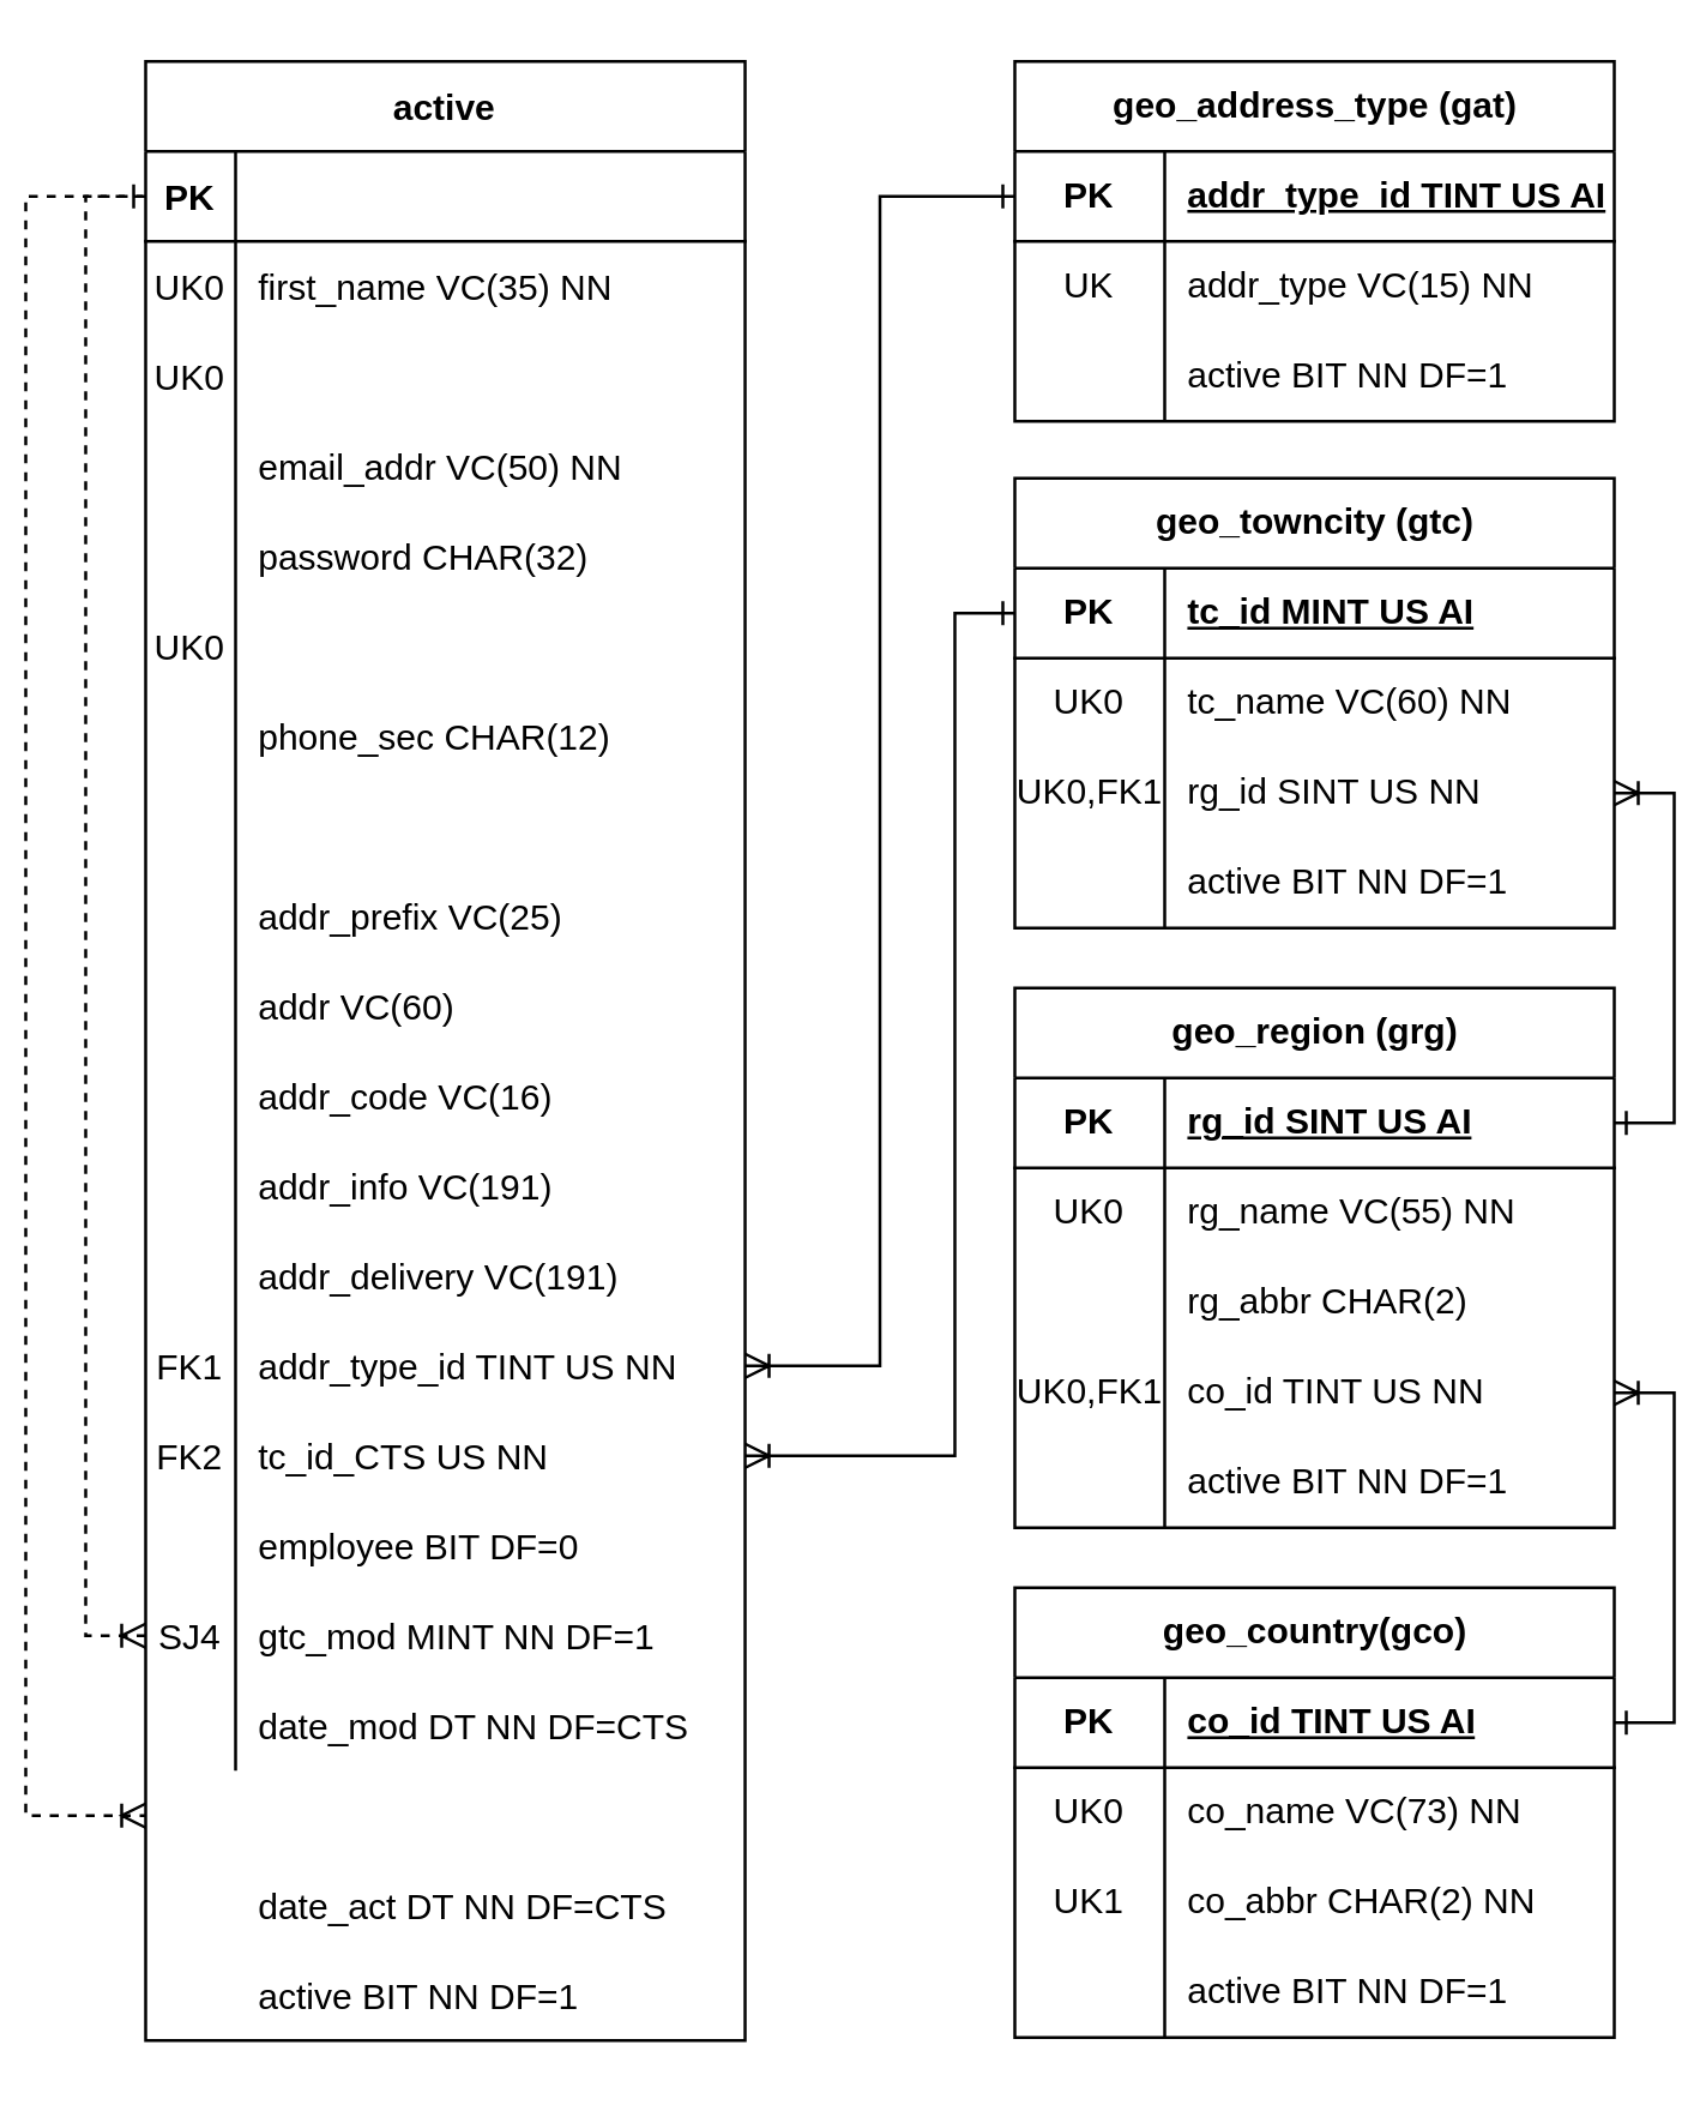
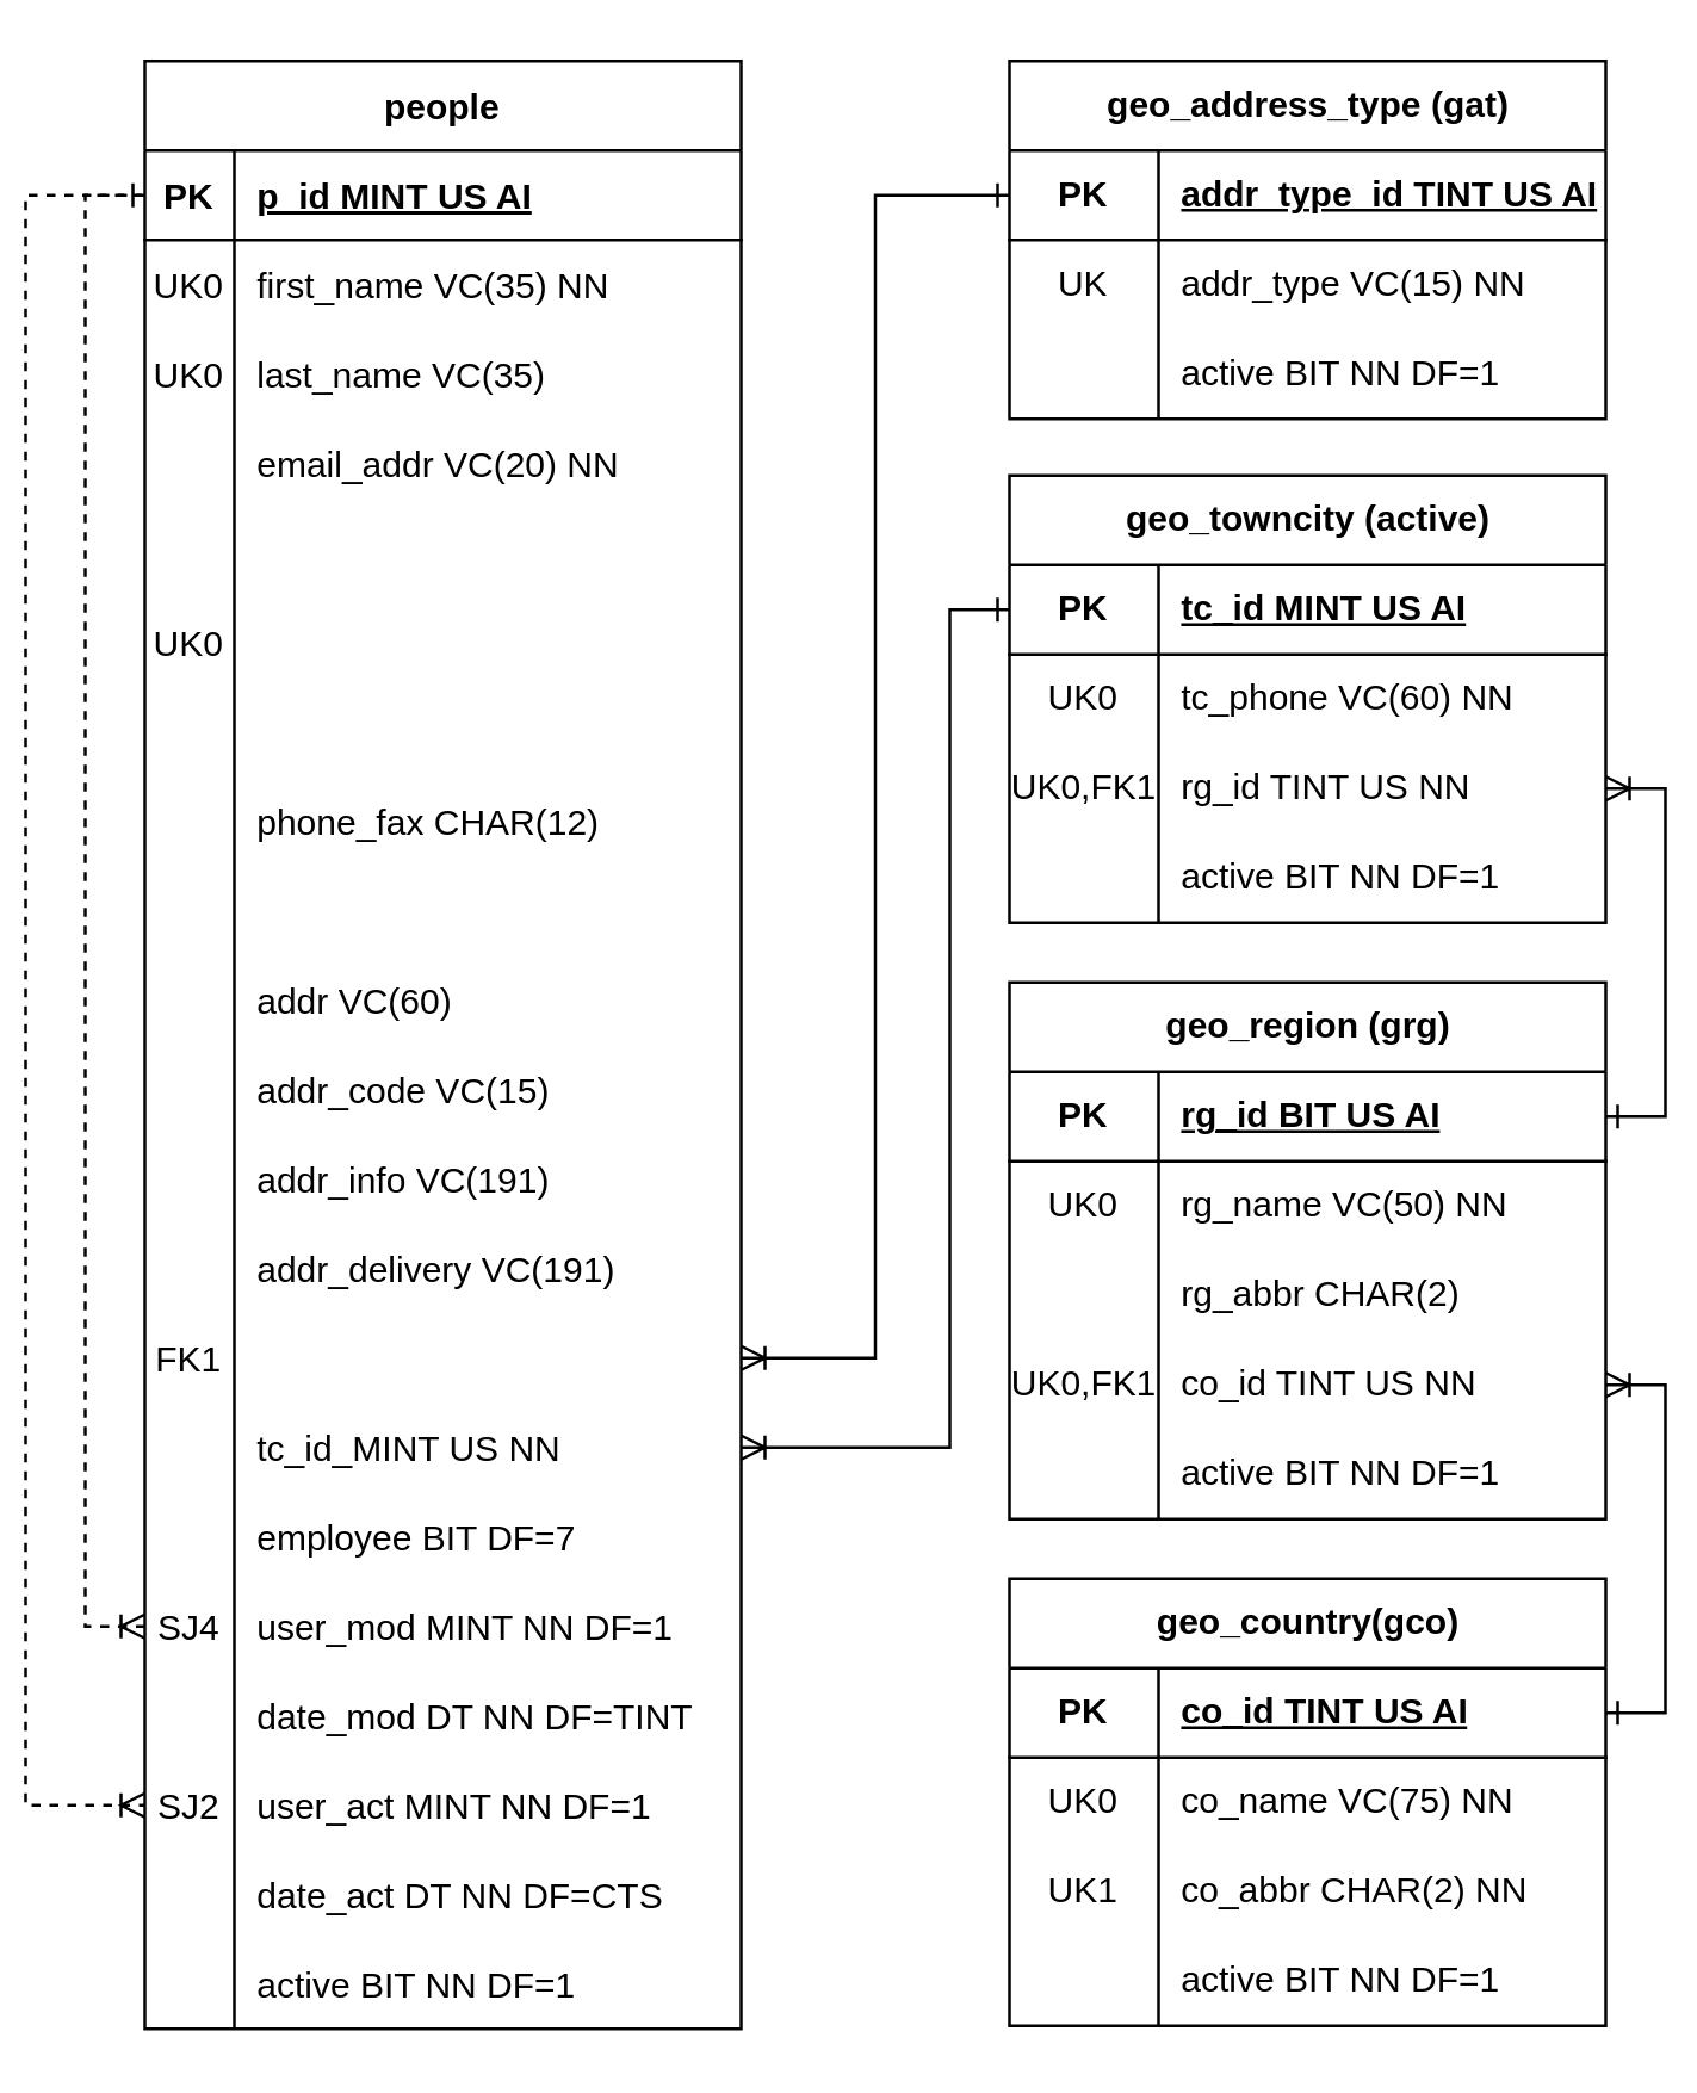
- <mxCell id="2" value="active" style="shape=table;startSize=30;container=1;collapsible=1;childLayout=tableLayout;fixedRows=1;rowLines=0;fontStyle=1;align=center;resizeLast=1;" parent="1" vertex="1"><mxGeometry x="20" y="20" width="200" height="660" as="geometry" /></mxCell>
+ <mxCell id="2" value="people" style="shape=table;startSize=30;container=1;collapsible=1;childLayout=tableLayout;fixedRows=1;rowLines=0;fontStyle=1;align=center;resizeLast=1;" parent="1" vertex="1"><mxGeometry x="20" y="20" width="200" height="660" as="geometry" /></mxCell>
+ <mxCell id="5" value="p_id MINT US AI" style="shape=partialRectangle;overflow=hidden;connectable=0;fillColor=none;top=0;left=0;bottom=0;right=0;align=left;spacingLeft=6;fontStyle=5;" parent="3" vertex="1"><mxGeometry x="30" width="170" height="30" as="geometry"><mxRectangle width="170" height="30" as="alternateBounds" /></mxGeometry></mxCell>
+ <mxCell id="11" value="last_name VC(35)" style="shape=partialRectangle;overflow=hidden;connectable=0;fillColor=none;top=0;left=0;bottom=0;right=0;align=left;spacingLeft=6;" parent="9" vertex="1"><mxGeometry x="30" width="170" height="30" as="geometry"><mxRectangle width="170" height="30" as="alternateBounds" /></mxGeometry></mxCell>
- <mxCell id="14" value="email_addr VC(50) NN" style="shape=partialRectangle;overflow=hidden;connectable=0;fillColor=none;top=0;left=0;bottom=0;right=0;align=left;spacingLeft=6;" parent="12" vertex="1"><mxGeometry x="30" width="170" height="30" as="geometry"><mxRectangle width="170" height="30" as="alternateBounds" /></mxGeometry></mxCell>
+ <mxCell id="14" value="email_addr VC(20) NN" style="shape=partialRectangle;overflow=hidden;connectable=0;fillColor=none;top=0;left=0;bottom=0;right=0;align=left;spacingLeft=6;" parent="12" vertex="1"><mxGeometry x="30" width="170" height="30" as="geometry"><mxRectangle width="170" height="30" as="alternateBounds" /></mxGeometry></mxCell>
- <mxCell id="106" value="geo_towncity (gtc)" style="shape=table;startSize=30;container=1;collapsible=1;childLayout=tableLayout;fixedRows=1;rowLines=0;fontStyle=1;align=center;resizeLast=1;html=1;" parent="1" vertex="1"><mxGeometry x="310" y="159" width="200" height="150" as="geometry" /></mxCell>
+ <mxCell id="106" value="geo_towncity (active)" style="shape=table;startSize=30;container=1;collapsible=1;childLayout=tableLayout;fixedRows=1;rowLines=0;fontStyle=1;align=center;resizeLast=1;html=1;" parent="1" vertex="1"><mxGeometry x="310" y="159" width="200" height="150" as="geometry" /></mxCell>
- <mxCell id="17" value="password CHAR(32)" style="shape=partialRectangle;overflow=hidden;connectable=0;fillColor=none;top=0;left=0;bottom=0;right=0;align=left;spacingLeft=6;" parent="15" vertex="1"><mxGeometry x="30" width="170" height="30" as="geometry"><mxRectangle width="170" height="30" as="alternateBounds" /></mxGeometry></mxCell>
- <mxCell id="112" value="tc_name VC(60) NN" style="shape=partialRectangle;connectable=0;fillColor=none;top=0;left=0;bottom=0;right=0;align=left;spacingLeft=6;overflow=hidden;whiteSpace=wrap;html=1;" parent="110" vertex="1"><mxGeometry x="50" width="150" height="30" as="geometry"><mxRectangle width="150" height="30" as="alternateBounds" /></mxGeometry></mxCell>
+ <mxCell id="112" value="tc_phone VC(60) NN" style="shape=partialRectangle;connectable=0;fillColor=none;top=0;left=0;bottom=0;right=0;align=left;spacingLeft=6;overflow=hidden;whiteSpace=wrap;html=1;" parent="110" vertex="1"><mxGeometry x="50" width="150" height="30" as="geometry"><mxRectangle width="150" height="30" as="alternateBounds" /></mxGeometry></mxCell>
- <mxCell id="22" value="phone_sec CHAR(12)" style="shape=partialRectangle;overflow=hidden;connectable=0;fillColor=none;top=0;left=0;bottom=0;right=0;align=left;spacingLeft=6;" parent="20" vertex="1"><mxGeometry x="30" width="170" height="30" as="geometry"><mxRectangle width="170" height="30" as="alternateBounds" /></mxGeometry></mxCell>
- <mxCell id="115" value="rg_id SINT US NN" style="shape=partialRectangle;connectable=0;fillColor=none;top=0;left=0;bottom=0;right=0;align=left;spacingLeft=6;overflow=hidden;whiteSpace=wrap;html=1;" parent="113" vertex="1"><mxGeometry x="50" width="150" height="30" as="geometry"><mxRectangle width="150" height="30" as="alternateBounds" /></mxGeometry></mxCell>
+ <mxCell id="115" value="rg_id TINT US NN" style="shape=partialRectangle;connectable=0;fillColor=none;top=0;left=0;bottom=0;right=0;align=left;spacingLeft=6;overflow=hidden;whiteSpace=wrap;html=1;" parent="113" vertex="1"><mxGeometry x="50" width="150" height="30" as="geometry"><mxRectangle width="150" height="30" as="alternateBounds" /></mxGeometry></mxCell>
+ <mxCell id="25" value="phone_fax CHAR(12)" style="shape=partialRectangle;overflow=hidden;connectable=0;fillColor=none;top=0;left=0;bottom=0;right=0;align=left;spacingLeft=6;" parent="23" vertex="1"><mxGeometry x="30" width="170" height="30" as="geometry"><mxRectangle width="170" height="30" as="alternateBounds" /></mxGeometry></mxCell>
- <mxCell id="28" value="addr_prefix VC(25)" style="shape=partialRectangle;overflow=hidden;connectable=0;fillColor=none;top=0;left=0;bottom=0;right=0;align=left;spacingLeft=6;" parent="26" vertex="1"><mxGeometry x="30" width="170" height="30" as="geometry"><mxRectangle width="170" height="30" as="alternateBounds" /></mxGeometry></mxCell>
- <mxCell id="34" value="addr_code VC(16)" style="shape=partialRectangle;overflow=hidden;connectable=0;fillColor=none;top=0;left=0;bottom=0;right=0;align=left;spacingLeft=6;" parent="32" vertex="1"><mxGeometry x="30" width="170" height="30" as="geometry"><mxRectangle width="170" height="30" as="alternateBounds" /></mxGeometry></mxCell>
+ <mxCell id="34" value="addr_code VC(15)" style="shape=partialRectangle;overflow=hidden;connectable=0;fillColor=none;top=0;left=0;bottom=0;right=0;align=left;spacingLeft=6;" parent="32" vertex="1"><mxGeometry x="30" width="170" height="30" as="geometry"><mxRectangle width="170" height="30" as="alternateBounds" /></mxGeometry></mxCell>
- <mxCell id="93" value="rg_id SINT US AI" style="shape=partialRectangle;connectable=0;fillColor=none;top=0;left=0;bottom=0;right=0;align=left;spacingLeft=6;fontStyle=5;overflow=hidden;whiteSpace=wrap;html=1;" parent="91" vertex="1"><mxGeometry x="50" width="150" height="30" as="geometry"><mxRectangle width="150" height="30" as="alternateBounds" /></mxGeometry></mxCell>
+ <mxCell id="93" value="rg_id BIT US AI" style="shape=partialRectangle;connectable=0;fillColor=none;top=0;left=0;bottom=0;right=0;align=left;spacingLeft=6;fontStyle=5;overflow=hidden;whiteSpace=wrap;html=1;" parent="91" vertex="1"><mxGeometry x="50" width="150" height="30" as="geometry"><mxRectangle width="150" height="30" as="alternateBounds" /></mxGeometry></mxCell>
- <mxCell id="96" value="rg_name VC(55) NN" style="shape=partialRectangle;connectable=0;fillColor=none;top=0;left=0;bottom=0;right=0;align=left;spacingLeft=6;overflow=hidden;whiteSpace=wrap;html=1;" parent="94" vertex="1"><mxGeometry x="50" width="150" height="30" as="geometry"><mxRectangle width="150" height="30" as="alternateBounds" /></mxGeometry></mxCell>
+ <mxCell id="96" value="rg_name VC(50) NN" style="shape=partialRectangle;connectable=0;fillColor=none;top=0;left=0;bottom=0;right=0;align=left;spacingLeft=6;overflow=hidden;whiteSpace=wrap;html=1;" parent="94" vertex="1"><mxGeometry x="50" width="150" height="30" as="geometry"><mxRectangle width="150" height="30" as="alternateBounds" /></mxGeometry></mxCell>
- <mxCell id="43" value="addr_type_id TINT US NN" style="shape=partialRectangle;overflow=hidden;connectable=0;fillColor=none;top=0;left=0;bottom=0;right=0;align=left;spacingLeft=6;" parent="41" vertex="1"><mxGeometry x="30" width="170" height="30" as="geometry"><mxRectangle width="170" height="30" as="alternateBounds" /></mxGeometry></mxCell>
- <mxCell id="45" value="FK2" style="shape=partialRectangle;overflow=hidden;connectable=0;fillColor=none;top=0;left=0;bottom=0;right=0;" parent="44" vertex="1"><mxGeometry width="30" height="30" as="geometry"><mxRectangle width="30" height="30" as="alternateBounds" /></mxGeometry></mxCell>
- <mxCell id="46" value="tc_id_CTS US NN" style="shape=partialRectangle;overflow=hidden;connectable=0;fillColor=none;top=0;left=0;bottom=0;right=0;align=left;spacingLeft=6;" parent="44" vertex="1"><mxGeometry x="30" width="170" height="30" as="geometry"><mxRectangle width="170" height="30" as="alternateBounds" /></mxGeometry></mxCell>
+ <mxCell id="46" value="tc_id_MINT US NN" style="shape=partialRectangle;overflow=hidden;connectable=0;fillColor=none;top=0;left=0;bottom=0;right=0;align=left;spacingLeft=6;" parent="44" vertex="1"><mxGeometry x="30" width="170" height="30" as="geometry"><mxRectangle width="170" height="30" as="alternateBounds" /></mxGeometry></mxCell>
- <mxCell id="49" value="employee BIT DF=0" style="shape=partialRectangle;overflow=hidden;connectable=0;fillColor=none;top=0;left=0;bottom=0;right=0;align=left;spacingLeft=6;" parent="47" vertex="1"><mxGeometry x="30" width="170" height="30" as="geometry"><mxRectangle width="170" height="30" as="alternateBounds" /></mxGeometry></mxCell>
+ <mxCell id="49" value="employee BIT DF=7" style="shape=partialRectangle;overflow=hidden;connectable=0;fillColor=none;top=0;left=0;bottom=0;right=0;align=left;spacingLeft=6;" parent="47" vertex="1"><mxGeometry x="30" width="170" height="30" as="geometry"><mxRectangle width="170" height="30" as="alternateBounds" /></mxGeometry></mxCell>
- <mxCell id="52" value="gtc_mod MINT NN DF=1" style="shape=partialRectangle;overflow=hidden;connectable=0;fillColor=none;top=0;left=0;bottom=0;right=0;align=left;spacingLeft=6;" parent="50" vertex="1"><mxGeometry x="30" width="170" height="30" as="geometry"><mxRectangle width="170" height="30" as="alternateBounds" /></mxGeometry></mxCell>
+ <mxCell id="52" value="user_mod MINT NN DF=1" style="shape=partialRectangle;overflow=hidden;connectable=0;fillColor=none;top=0;left=0;bottom=0;right=0;align=left;spacingLeft=6;" parent="50" vertex="1"><mxGeometry x="30" width="170" height="30" as="geometry"><mxRectangle width="170" height="30" as="alternateBounds" /></mxGeometry></mxCell>
- <mxCell id="55" value="date_mod DT NN DF=CTS" style="shape=partialRectangle;overflow=hidden;connectable=0;fillColor=none;top=0;left=0;bottom=0;right=0;align=left;spacingLeft=6;" parent="53" vertex="1"><mxGeometry x="30" width="170" height="30" as="geometry"><mxRectangle width="170" height="30" as="alternateBounds" /></mxGeometry></mxCell>
+ <mxCell id="55" value="date_mod DT NN DF=TINT" style="shape=partialRectangle;overflow=hidden;connectable=0;fillColor=none;top=0;left=0;bottom=0;right=0;align=left;spacingLeft=6;" parent="53" vertex="1"><mxGeometry x="30" width="170" height="30" as="geometry"><mxRectangle width="170" height="30" as="alternateBounds" /></mxGeometry></mxCell>
- <mxCell id="83" value="co_name VC(73) NN" style="shape=partialRectangle;connectable=0;fillColor=none;top=0;left=0;bottom=0;right=0;align=left;spacingLeft=6;overflow=hidden;whiteSpace=wrap;html=1;" parent="81" vertex="1"><mxGeometry x="50" width="150" height="30" as="geometry"><mxRectangle width="150" height="30" as="alternateBounds" /></mxGeometry></mxCell>
+ <mxCell id="83" value="co_name VC(75) NN" style="shape=partialRectangle;connectable=0;fillColor=none;top=0;left=0;bottom=0;right=0;align=left;spacingLeft=6;overflow=hidden;whiteSpace=wrap;html=1;" parent="81" vertex="1"><mxGeometry x="50" width="150" height="30" as="geometry"><mxRectangle width="150" height="30" as="alternateBounds" /></mxGeometry></mxCell>
+ <mxCell id="57" value="SJ2" style="shape=partialRectangle;overflow=hidden;connectable=0;fillColor=none;top=0;left=0;bottom=0;right=0;" parent="56" vertex="1"><mxGeometry width="30" height="30" as="geometry"><mxRectangle width="30" height="30" as="alternateBounds" /></mxGeometry></mxCell>
+ <mxCell id="58" value="user_act MINT NN DF=1" style="shape=partialRectangle;overflow=hidden;connectable=0;fillColor=none;top=0;left=0;bottom=0;right=0;align=left;spacingLeft=6;" parent="56" vertex="1"><mxGeometry x="30" width="170" height="30" as="geometry"><mxRectangle width="170" height="30" as="alternateBounds" /></mxGeometry></mxCell>
